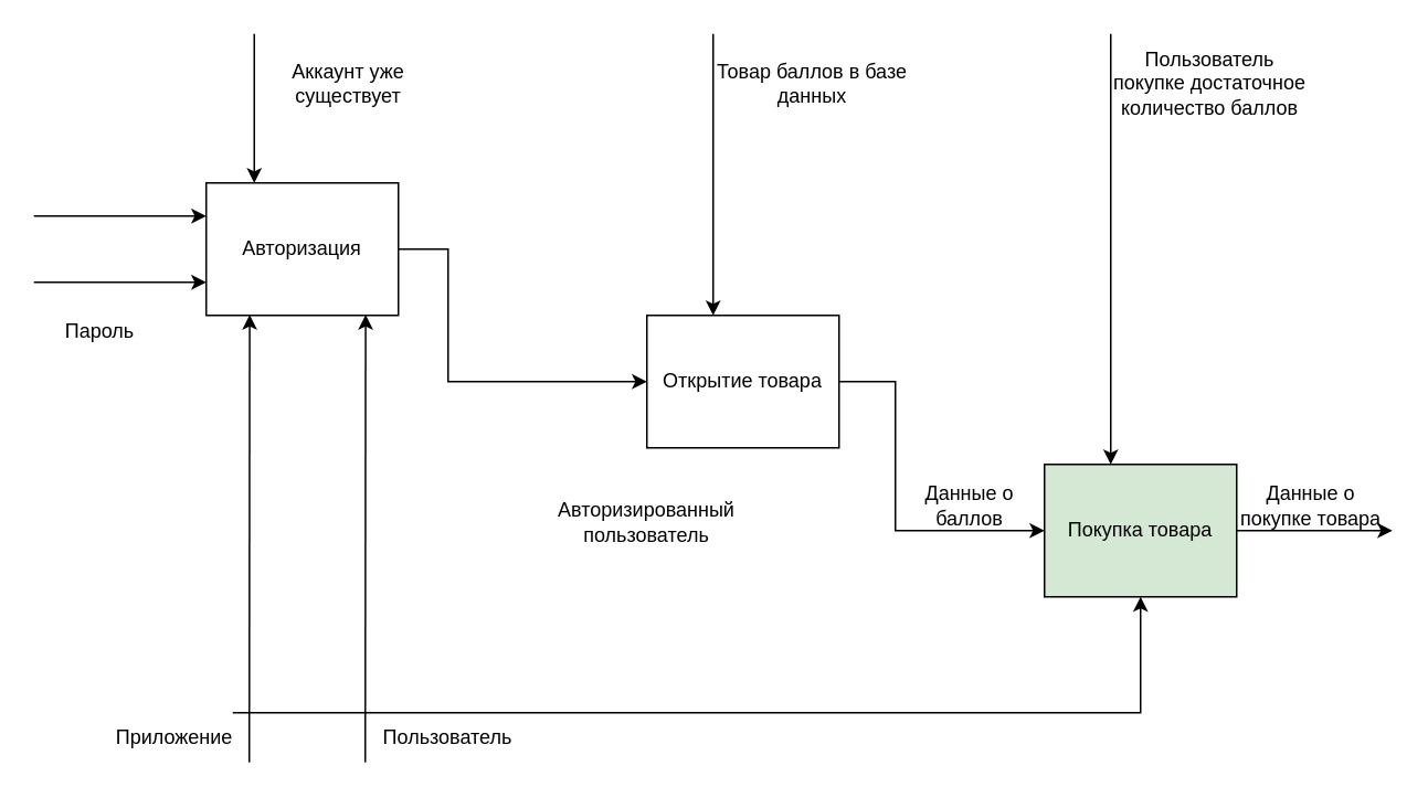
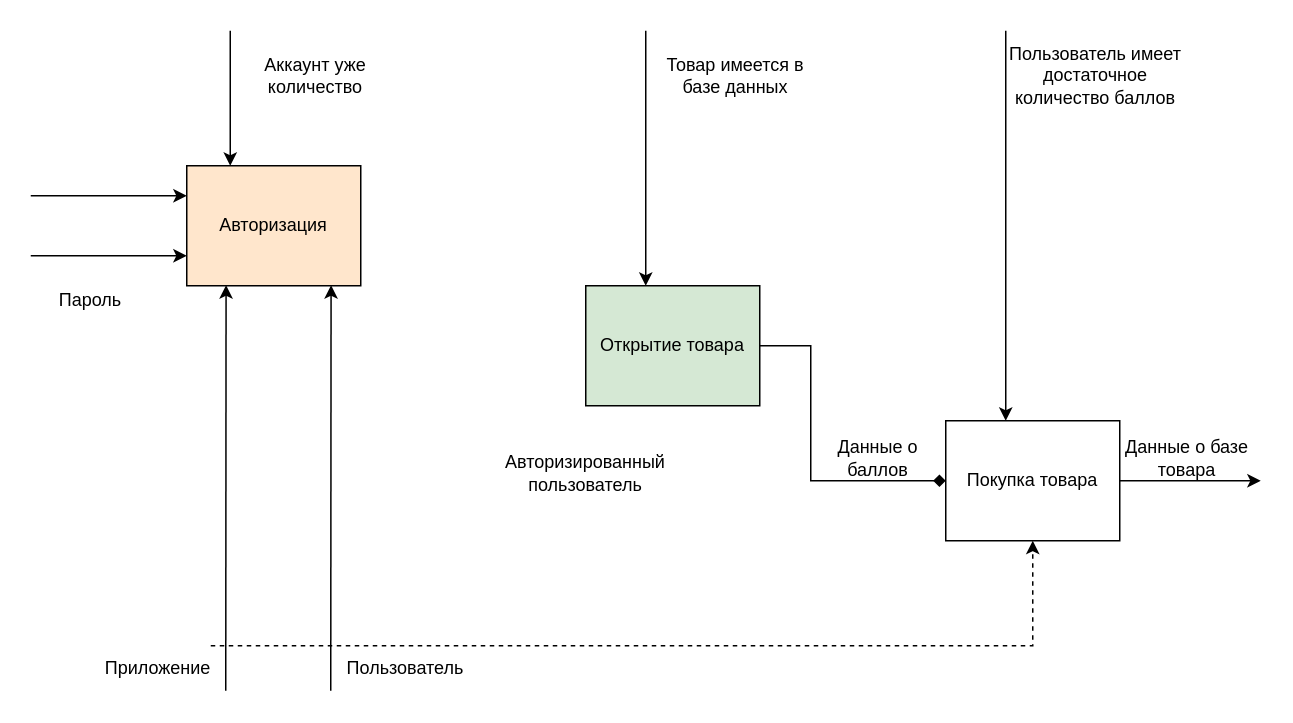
- <mxCell id="13" value="Аккаунт уже существует" style="text;html=1;strokeColor=none;fillColor=none;align=center;verticalAlign=middle;whiteSpace=wrap;rounded=0;" vertex="1" parent="1"><mxGeometry x="150" y="20" width="120" height="60" as="geometry" /></mxCell>
+ <mxCell id="13" value="Аккаунт уже количество" style="text;html=1;strokeColor=none;fillColor=none;align=center;verticalAlign=middle;whiteSpace=wrap;rounded=0;" vertex="1" parent="1"><mxGeometry x="150" y="20" width="120" height="60" as="geometry" /></mxCell>
- <mxCell id="22" value="Товар баллов в базе данных" style="text;html=1;strokeColor=none;fillColor=none;align=center;verticalAlign=middle;whiteSpace=wrap;rounded=0;" vertex="1" parent="1"><mxGeometry x="430" y="20" width="120" height="60" as="geometry" /></mxCell>
+ <mxCell id="22" value="Товар имеется в базе данных" style="text;html=1;strokeColor=none;fillColor=none;align=center;verticalAlign=middle;whiteSpace=wrap;rounded=0;" vertex="1" parent="1"><mxGeometry x="430" y="20" width="120" height="60" as="geometry" /></mxCell>
- <mxCell id="24" value="Пользователь покупке достаточное количество баллов" style="text;html=1;strokeColor=none;fillColor=none;align=center;verticalAlign=middle;whiteSpace=wrap;rounded=0;" vertex="1" parent="1"><mxGeometry x="670" y="20" width="120" height="60" as="geometry" /></mxCell>
+ <mxCell id="24" value="Пользователь имеет достаточное количество баллов" style="text;html=1;strokeColor=none;fillColor=none;align=center;verticalAlign=middle;whiteSpace=wrap;rounded=0;" vertex="1" parent="1"><mxGeometry x="670" y="20" width="120" height="60" as="geometry" /></mxCell>
- <mxCell id="3" value="Авторизация" style="rounded=0;whiteSpace=wrap;html=1;" vertex="1" parent="1"><mxGeometry x="124" y="110" width="116" height="80" as="geometry" /></mxCell>
+ <mxCell id="3" value="Авторизация" style="rounded=0;whiteSpace=wrap;html=1;fillColor=#ffe6cc;" vertex="1" parent="1"><mxGeometry x="124" y="110" width="116" height="80" as="geometry" /></mxCell>
- <mxCell id="2" style="edgeStyle=orthogonalEdgeStyle;rounded=0;orthogonalLoop=1;jettySize=auto;html=1;entryX=0;entryY=0.5;entryDx=0;entryDy=0;" edge="1" parent="1" source="3" target="11"><mxGeometry relative="1" as="geometry"><Array as="points"><mxPoint x="270" y="150" /><mxPoint x="270" y="230" /></Array></mxGeometry></mxCell>
- <mxCell id="11" value="Открытие товара" style="rounded=0;whiteSpace=wrap;html=1;" vertex="1" parent="1"><mxGeometry x="390" y="190" width="116" height="80" as="geometry" /></mxCell>
+ <mxCell id="11" value="Открытие товара" style="rounded=0;whiteSpace=wrap;html=1;fillColor=#d5e8d4;" vertex="1" parent="1"><mxGeometry x="390" y="190" width="116" height="80" as="geometry" /></mxCell>
- <mxCell id="20" value="Данные о покупке товара" style="text;html=1;strokeColor=none;fillColor=none;align=center;verticalAlign=middle;whiteSpace=wrap;rounded=0;" vertex="1" parent="1"><mxGeometry x="746" y="290" width="90" height="30" as="geometry" /></mxCell>
+ <mxCell id="20" value="Данные о базе товара" style="text;html=1;strokeColor=none;fillColor=none;align=center;verticalAlign=middle;whiteSpace=wrap;rounded=0;" vertex="1" parent="1"><mxGeometry x="746" y="290" width="90" height="30" as="geometry" /></mxCell>
- <mxCell id="16" value="" style="endArrow=classic;html=1;rounded=0;exitX=1;exitY=0.5;exitDx=0;exitDy=0;entryX=0;entryY=0.5;entryDx=0;entryDy=0;" edge="1" parent="1" source="11" target="15"><mxGeometry width="50" height="50" relative="1" as="geometry"><mxPoint x="670" y="350" as="sourcePoint" /><mxPoint x="720" y="300" as="targetPoint" /><Array as="points"><mxPoint x="540" y="230" /><mxPoint x="540" y="320" /></Array></mxGeometry></mxCell>
+ <mxCell id="16" value="" style="endArrow=diamond;html=1;rounded=0;exitX=1;exitY=0.5;exitDx=0;exitDy=0;entryX=0;entryY=0.5;entryDx=0;entryDy=0;" edge="1" parent="1" source="11" target="15"><mxGeometry width="50" height="50" relative="1" as="geometry"><mxPoint x="670" y="350" as="sourcePoint" /><mxPoint x="720" y="300" as="targetPoint" /><Array as="points"><mxPoint x="540" y="230" /><mxPoint x="540" y="320" /></Array></mxGeometry></mxCell>
- <mxCell id="15" value="Покупка товара" style="rounded=0;whiteSpace=wrap;html=1;fillColor=#d5e8d4;" vertex="1" parent="1"><mxGeometry x="630" y="280" width="116" height="80" as="geometry" /></mxCell>
+ <mxCell id="15" value="Покупка товара" style="rounded=0;whiteSpace=wrap;html=1;" vertex="1" parent="1"><mxGeometry x="630" y="280" width="116" height="80" as="geometry" /></mxCell>
- <mxCell id="18" value="" style="endArrow=classic;html=1;rounded=0;exitX=1;exitY=0;exitDx=0;exitDy=0;entryX=0.5;entryY=1;entryDx=0;entryDy=0;" edge="1" parent="1" source="8" target="15"><mxGeometry width="50" height="50" relative="1" as="geometry"><mxPoint x="750" y="340" as="sourcePoint" /><mxPoint x="800" y="290" as="targetPoint" /><Array as="points"><mxPoint x="688" y="430" /></Array></mxGeometry></mxCell>
+ <mxCell id="18" value="" style="endArrow=classic;html=1;rounded=0;exitX=1;exitY=0;exitDx=0;exitDy=0;entryX=0.5;entryY=1;entryDx=0;entryDy=0;dashed=1;" edge="1" parent="1" source="8" target="15"><mxGeometry width="50" height="50" relative="1" as="geometry"><mxPoint x="750" y="340" as="sourcePoint" /><mxPoint x="800" y="290" as="targetPoint" /><Array as="points"><mxPoint x="688" y="430" /></Array></mxGeometry></mxCell>
